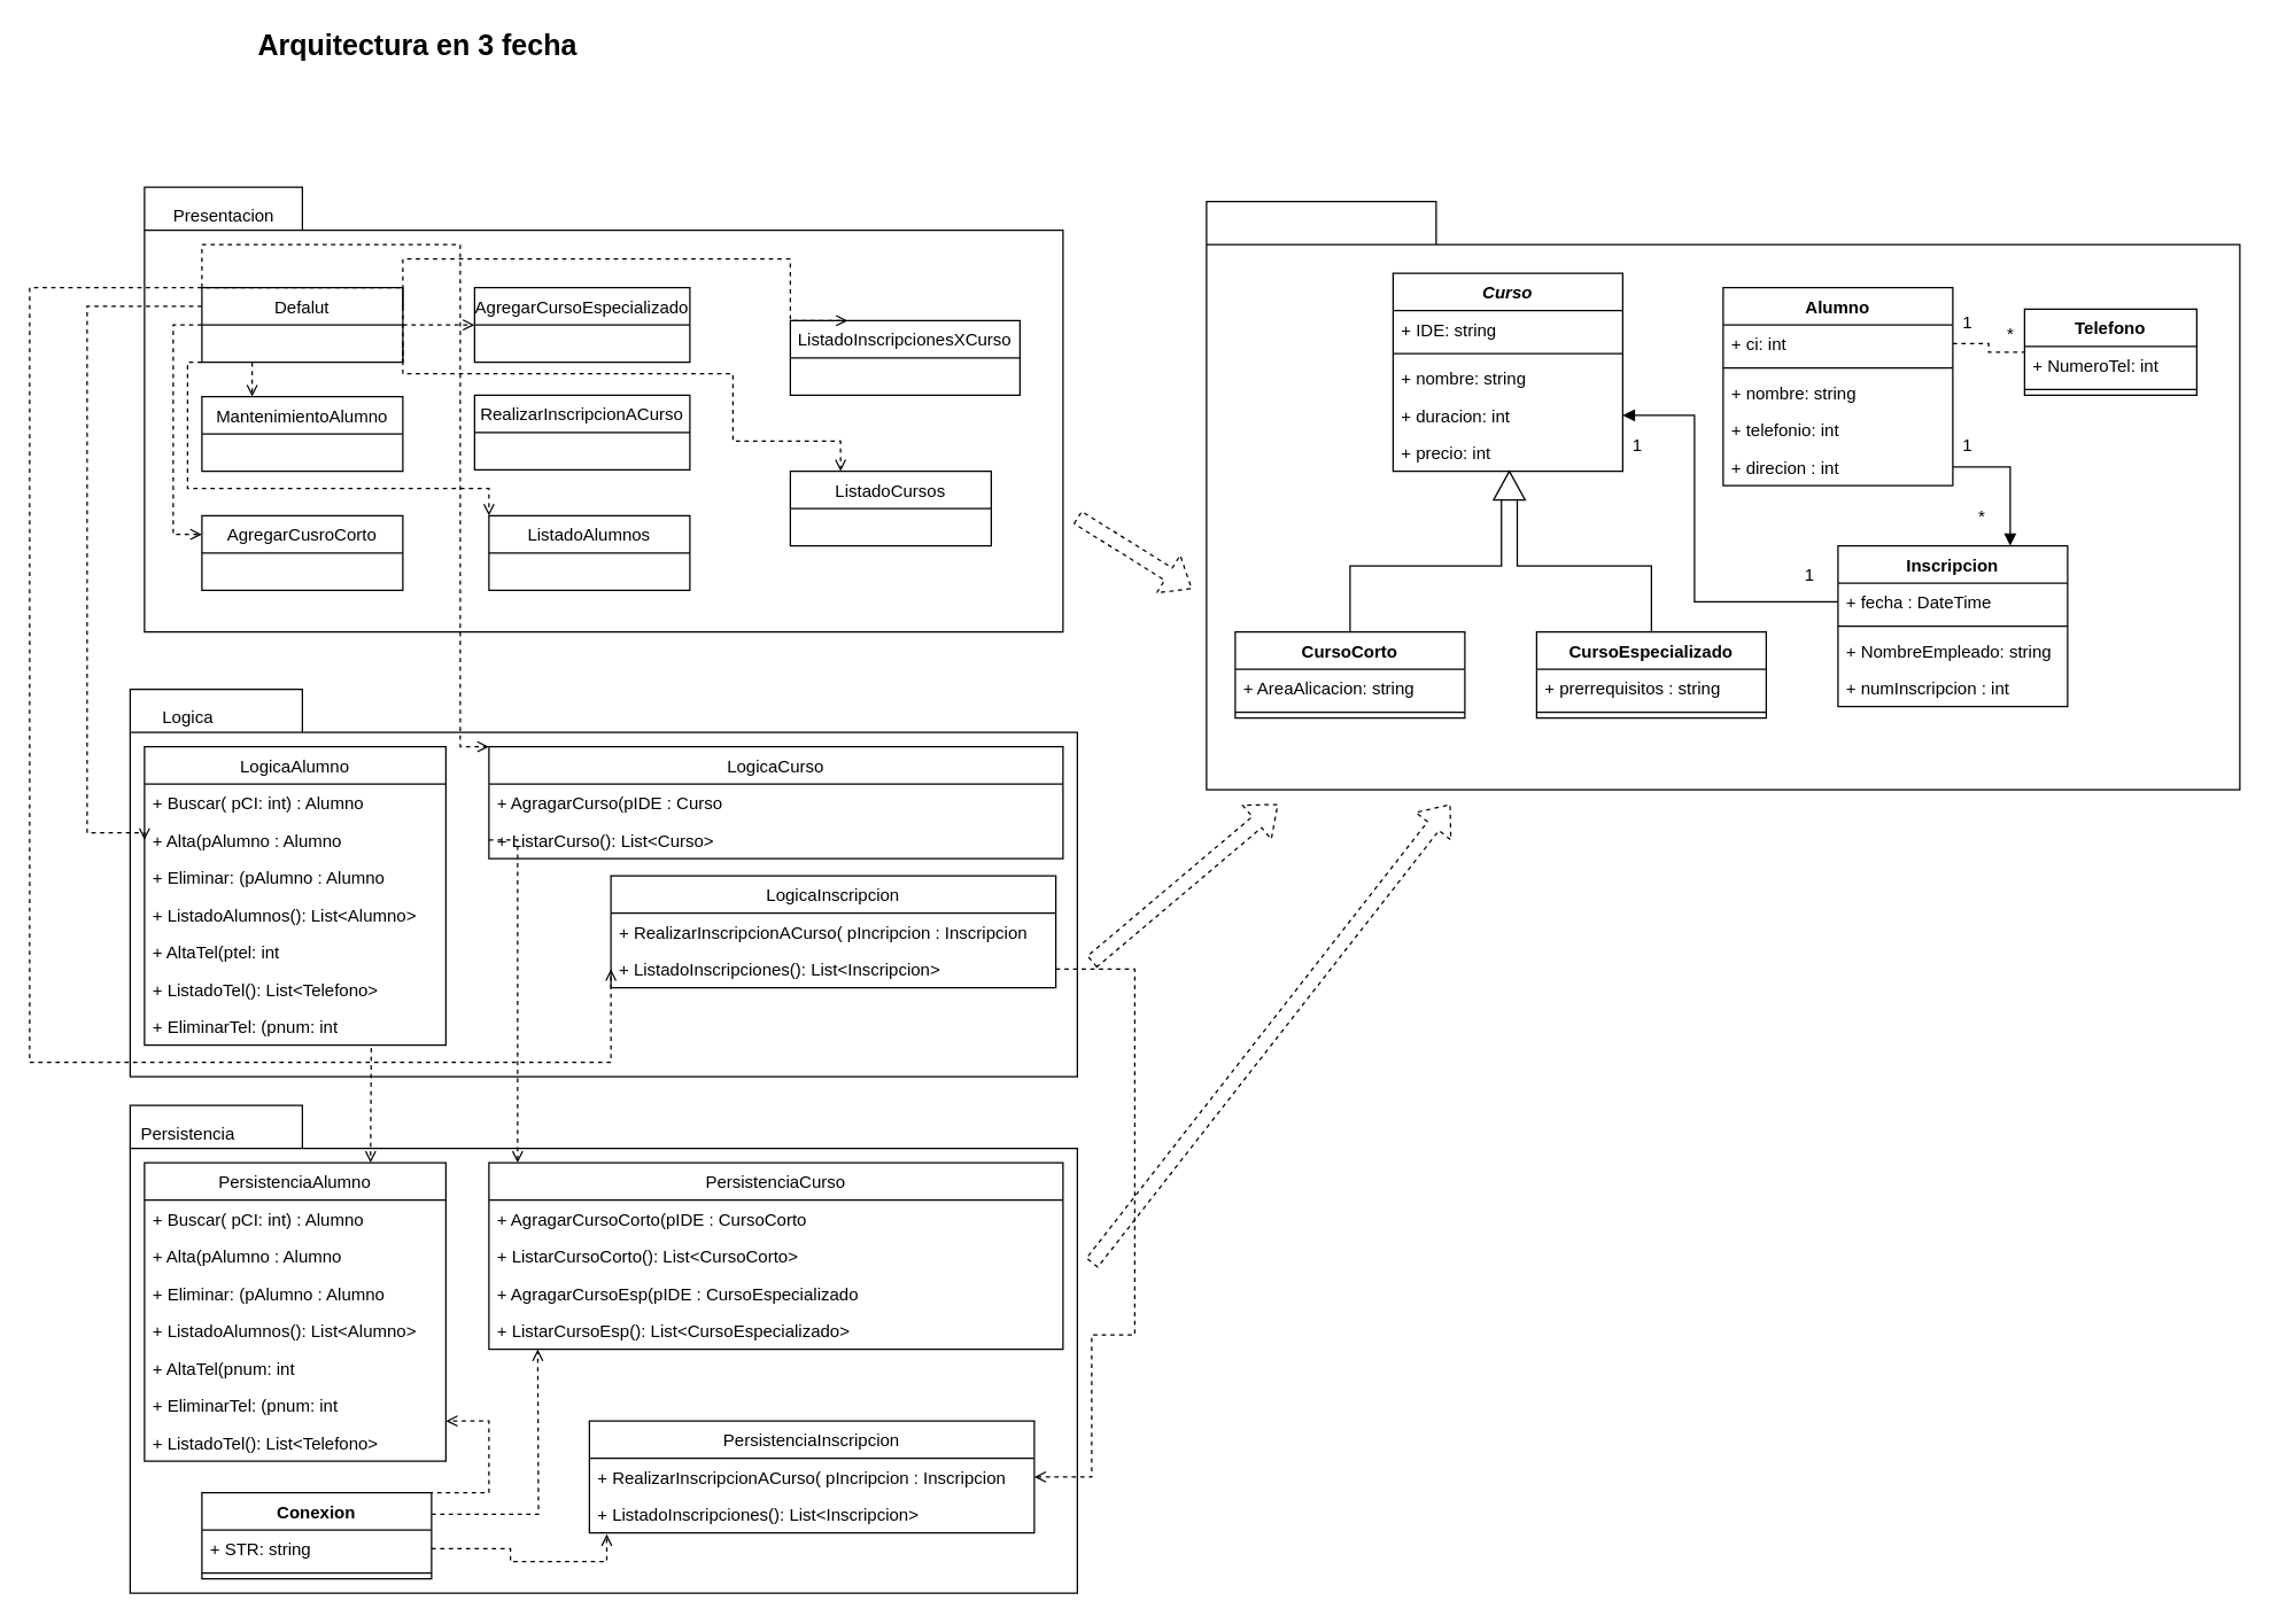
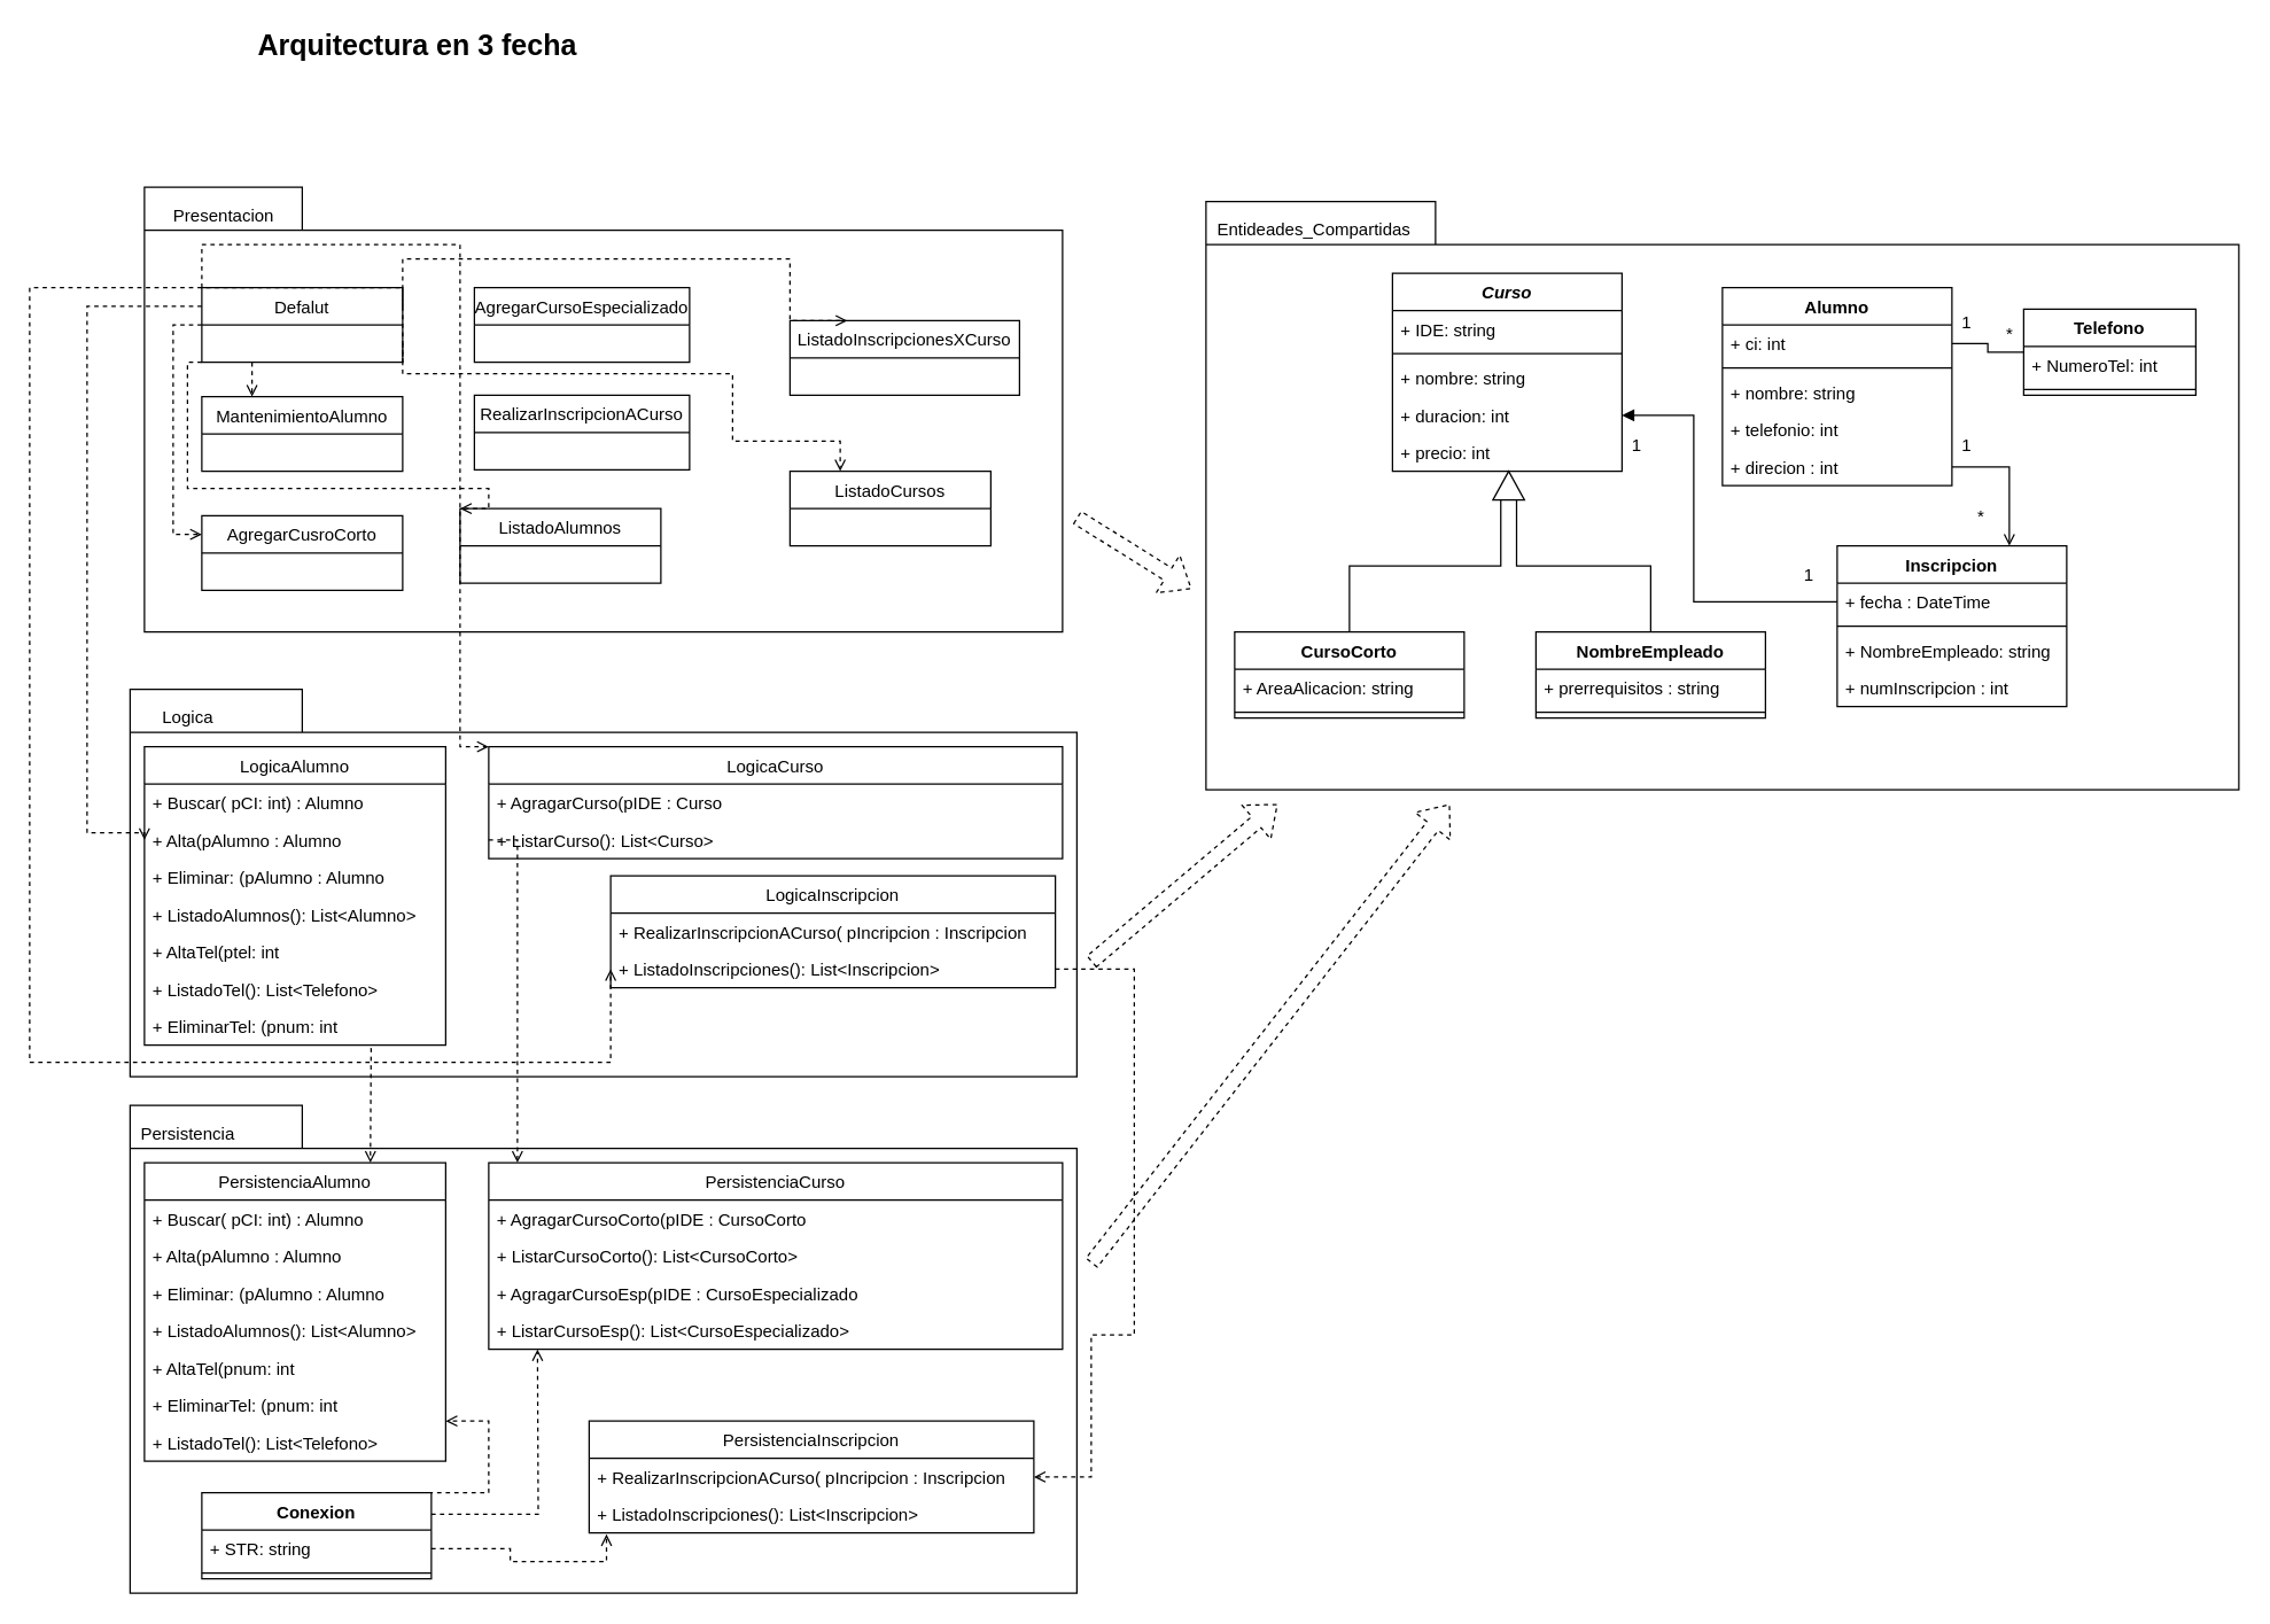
+ <mxCell id="10" value="Entideades_Compartidas" style="text;html=1;align=center;verticalAlign=middle;resizable=0;points=[];autosize=1;" parent="1" vertex="1"><mxGeometry x="840" y="150" width="150" height="20" as="geometry" /></mxCell>
- <mxCell id="11" style="edgeStyle=orthogonalEdgeStyle;rounded=0;orthogonalLoop=1;jettySize=auto;html=1;exitX=1;exitY=0.5;exitDx=0;exitDy=0;entryX=0;entryY=0.5;entryDx=0;entryDy=0;endArrow=open;endFill=0;dashed=1;" parent="1" source="19" target="22" edge="1"><mxGeometry relative="1" as="geometry" /></mxCell>
- <mxCell id="103" style="edgeStyle=orthogonalEdgeStyle;rounded=0;orthogonalLoop=1;jettySize=auto;html=1;exitX=1;exitY=0.5;exitDx=0;exitDy=0;entryX=0;entryY=0.154;entryDx=0;entryDy=0;entryPerimeter=0;endArrow=none;endFill=0;dashed=1;" edge="1" parent="1" source="40" target="98"><mxGeometry relative="1" as="geometry" /></mxCell>
+ <mxCell id="103" style="edgeStyle=orthogonalEdgeStyle;rounded=0;orthogonalLoop=1;jettySize=auto;html=1;exitX=1;exitY=0.5;exitDx=0;exitDy=0;entryX=0;entryY=0.154;entryDx=0;entryDy=0;entryPerimeter=0;endArrow=none;endFill=0;" edge="1" parent="1" source="40" target="98"><mxGeometry relative="1" as="geometry" /></mxCell>
- <mxCell id="8" style="edgeStyle=orthogonalEdgeStyle;rounded=0;orthogonalLoop=1;jettySize=auto;html=1;exitX=1;exitY=0.5;exitDx=0;exitDy=0;entryX=0.75;entryY=0;entryDx=0;entryDy=0;endArrow=block;endFill=1;" parent="1" source="44" target="45" edge="1"><mxGeometry relative="1" as="geometry" /></mxCell>
+ <mxCell id="8" style="edgeStyle=orthogonalEdgeStyle;rounded=0;orthogonalLoop=1;jettySize=auto;html=1;exitX=1;exitY=0.5;exitDx=0;exitDy=0;entryX=0.75;entryY=0;entryDx=0;entryDy=0;endArrow=open;endFill=1;" parent="1" source="44" target="45" edge="1"><mxGeometry relative="1" as="geometry" /></mxCell>
- <mxCell id="20" value="ListadoAlumnos" style="swimlane;fontStyle=0;childLayout=stackLayout;horizontal=1;startSize=26;fillColor=none;horizontalStack=0;resizeParent=1;resizeParentMax=0;resizeLast=0;collapsible=1;marginBottom=0;" parent="1" vertex="1"><mxGeometry x="340" y="359" width="140" height="52" as="geometry" /></mxCell>
+ <mxCell id="20" value="ListadoAlumnos" style="swimlane;fontStyle=0;childLayout=stackLayout;horizontal=1;startSize=26;fillColor=none;horizontalStack=0;resizeParent=1;resizeParentMax=0;resizeLast=0;collapsible=1;marginBottom=0;" parent="1" vertex="1"><mxGeometry x="320" y="354" width="140" height="52" as="geometry" /></mxCell>
- <mxCell id="33" value="CursoEspecializado" style="swimlane;fontStyle=1;align=center;verticalAlign=top;childLayout=stackLayout;horizontal=1;startSize=26;horizontalStack=0;resizeParent=1;resizeParentMax=0;resizeLast=0;collapsible=1;marginBottom=0;" parent="1" vertex="1"><mxGeometry x="1070" y="440" width="160" height="60" as="geometry" /></mxCell>
+ <mxCell id="33" value="NombreEmpleado" style="swimlane;fontStyle=1;align=center;verticalAlign=top;childLayout=stackLayout;horizontal=1;startSize=26;horizontalStack=0;resizeParent=1;resizeParentMax=0;resizeLast=0;collapsible=1;marginBottom=0;" parent="1" vertex="1"><mxGeometry x="1070" y="440" width="160" height="60" as="geometry" /></mxCell>
